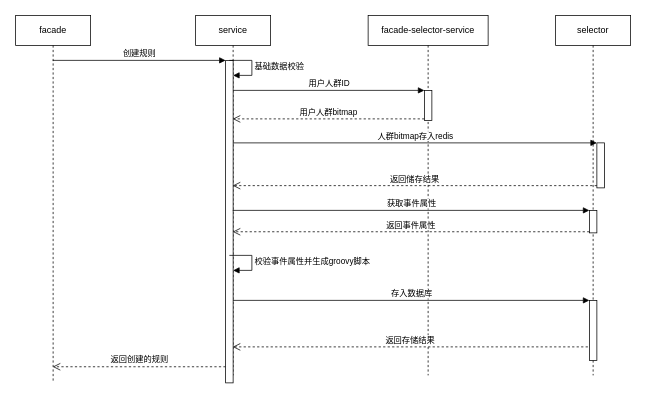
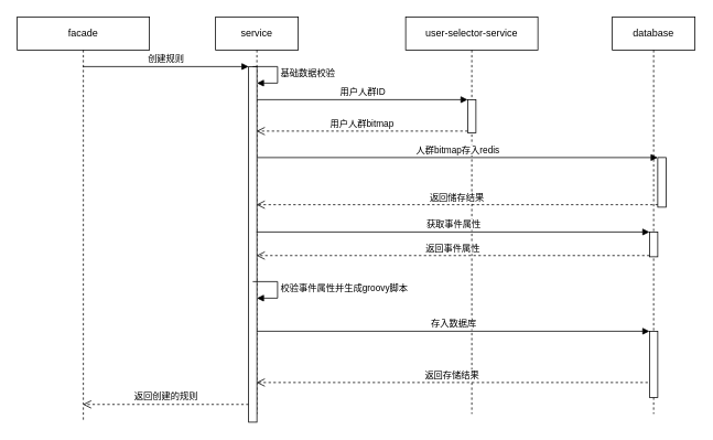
- <mxCell id="4" value="facade-selector-service" style="shape=umlLifeline;perimeter=lifelinePerimeter;whiteSpace=wrap;html=1;container=1;collapsible=0;recursiveResize=0;outlineConnect=0;" vertex="1" parent="1"><mxGeometry x="490" y="20" width="160" height="480" as="geometry" /></mxCell>
+ <mxCell id="4" value="user-selector-service" style="shape=umlLifeline;perimeter=lifelinePerimeter;whiteSpace=wrap;html=1;container=1;collapsible=0;recursiveResize=0;outlineConnect=0;" vertex="1" parent="1"><mxGeometry x="490" y="20" width="160" height="480" as="geometry" /></mxCell>
- <mxCell id="10" value="selector" style="shape=umlLifeline;perimeter=lifelinePerimeter;whiteSpace=wrap;html=1;container=1;collapsible=0;recursiveResize=0;outlineConnect=0;" vertex="1" parent="1"><mxGeometry x="740" y="20" width="100" height="480" as="geometry" /></mxCell>
+ <mxCell id="10" value="database" style="shape=umlLifeline;perimeter=lifelinePerimeter;whiteSpace=wrap;html=1;container=1;collapsible=0;recursiveResize=0;outlineConnect=0;" vertex="1" parent="1"><mxGeometry x="740" y="20" width="100" height="480" as="geometry" /></mxCell>
- <mxCell id="2" value="facade" style="shape=umlLifeline;perimeter=lifelinePerimeter;whiteSpace=wrap;html=1;container=1;collapsible=0;recursiveResize=0;outlineConnect=0;" vertex="1" parent="1"><mxGeometry x="20" y="20" width="100" height="490" as="geometry" /></mxCell>
+ <mxCell id="2" value="facade" style="shape=umlLifeline;perimeter=lifelinePerimeter;whiteSpace=wrap;html=1;container=1;collapsible=0;recursiveResize=0;outlineConnect=0;" vertex="1" parent="1"><mxGeometry x="20" y="20" width="160" height="490" as="geometry" /></mxCell>
